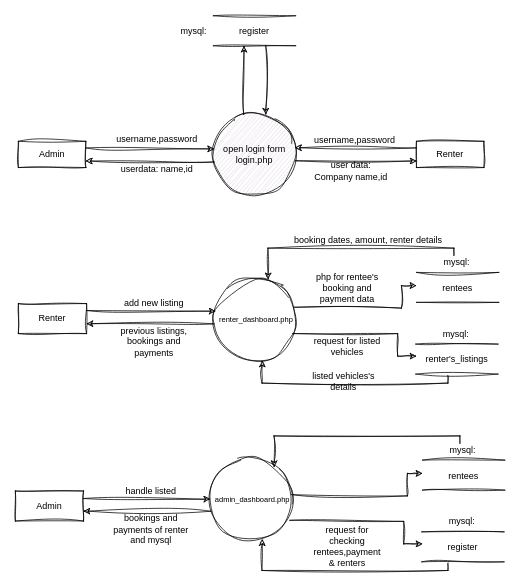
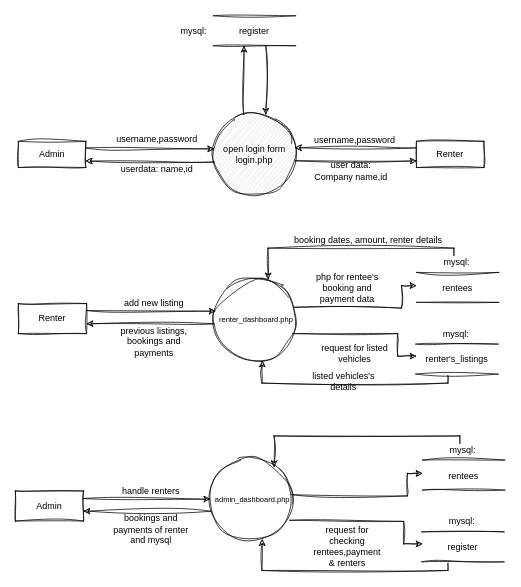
- <mxCell id="57" value="request for listed vehicles" style="text;html=1;strokeColor=none;fillColor=none;align=center;verticalAlign=middle;whiteSpace=wrap;rounded=0;sketch=1;curveFitting=1;jiggle=2;" vertex="1" parent="1"><mxGeometry x="413" y="446" width="100" height="30" as="geometry" /></mxCell>
+ <mxCell id="57" value="request for listed vehicles" style="text;html=1;strokeColor=none;fillColor=none;align=center;verticalAlign=middle;whiteSpace=wrap;rounded=0;sketch=1;curveFitting=1;jiggle=2;" vertex="1" parent="1"><mxGeometry x="423" y="456" width="100" height="30" as="geometry" /></mxCell>
- <mxCell id="28" value="handle listed" style="text;html=1;strokeColor=none;fillColor=none;align=center;verticalAlign=middle;whiteSpace=wrap;rounded=0;sketch=1;curveFitting=1;jiggle=2;" parent="1" vertex="1"><mxGeometry x="151" y="639" width="100" height="30" as="geometry" /></mxCell>
+ <mxCell id="28" value="handle renters" style="text;html=1;strokeColor=none;fillColor=none;align=center;verticalAlign=middle;whiteSpace=wrap;rounded=0;sketch=1;curveFitting=1;jiggle=2;" parent="1" vertex="1"><mxGeometry x="151" y="639" width="100" height="30" as="geometry" /></mxCell>
